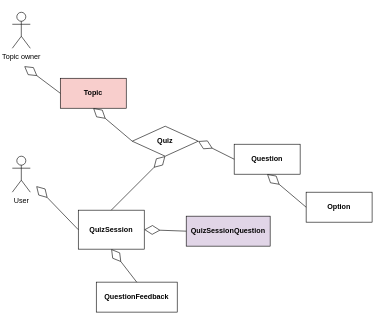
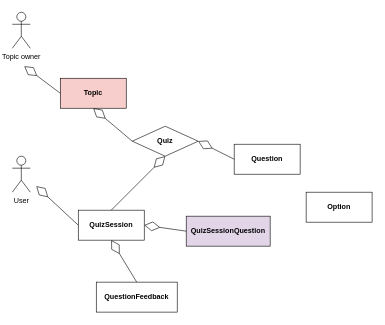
- <mxCell id="16" value="" style="endArrow=diamondThin;endFill=0;endSize=24;html=1;rounded=0;entryX=0.5;entryY=1;entryDx=0;entryDy=0;exitX=0;exitY=0.5;exitDx=0;exitDy=0;" edge="1" parent="1" source="15" target="4"><mxGeometry width="160" relative="1" as="geometry"><mxPoint x="500" y="340" as="sourcePoint" /><mxPoint x="440" y="310" as="targetPoint" /></mxGeometry></mxCell>
- <mxCell id="11" value="&lt;b&gt;QuizSession&lt;/b&gt;" style="html=1;whiteSpace=wrap;" parent="1" vertex="1"><mxGeometry x="130" y="350" width="110" height="65" as="geometry" /></mxCell>
+ <mxCell id="11" value="&lt;b&gt;QuizSession&lt;/b&gt;" style="html=1;whiteSpace=wrap;" parent="1" vertex="1"><mxGeometry x="130" y="350" width="110" height="50" as="geometry" /></mxCell>
